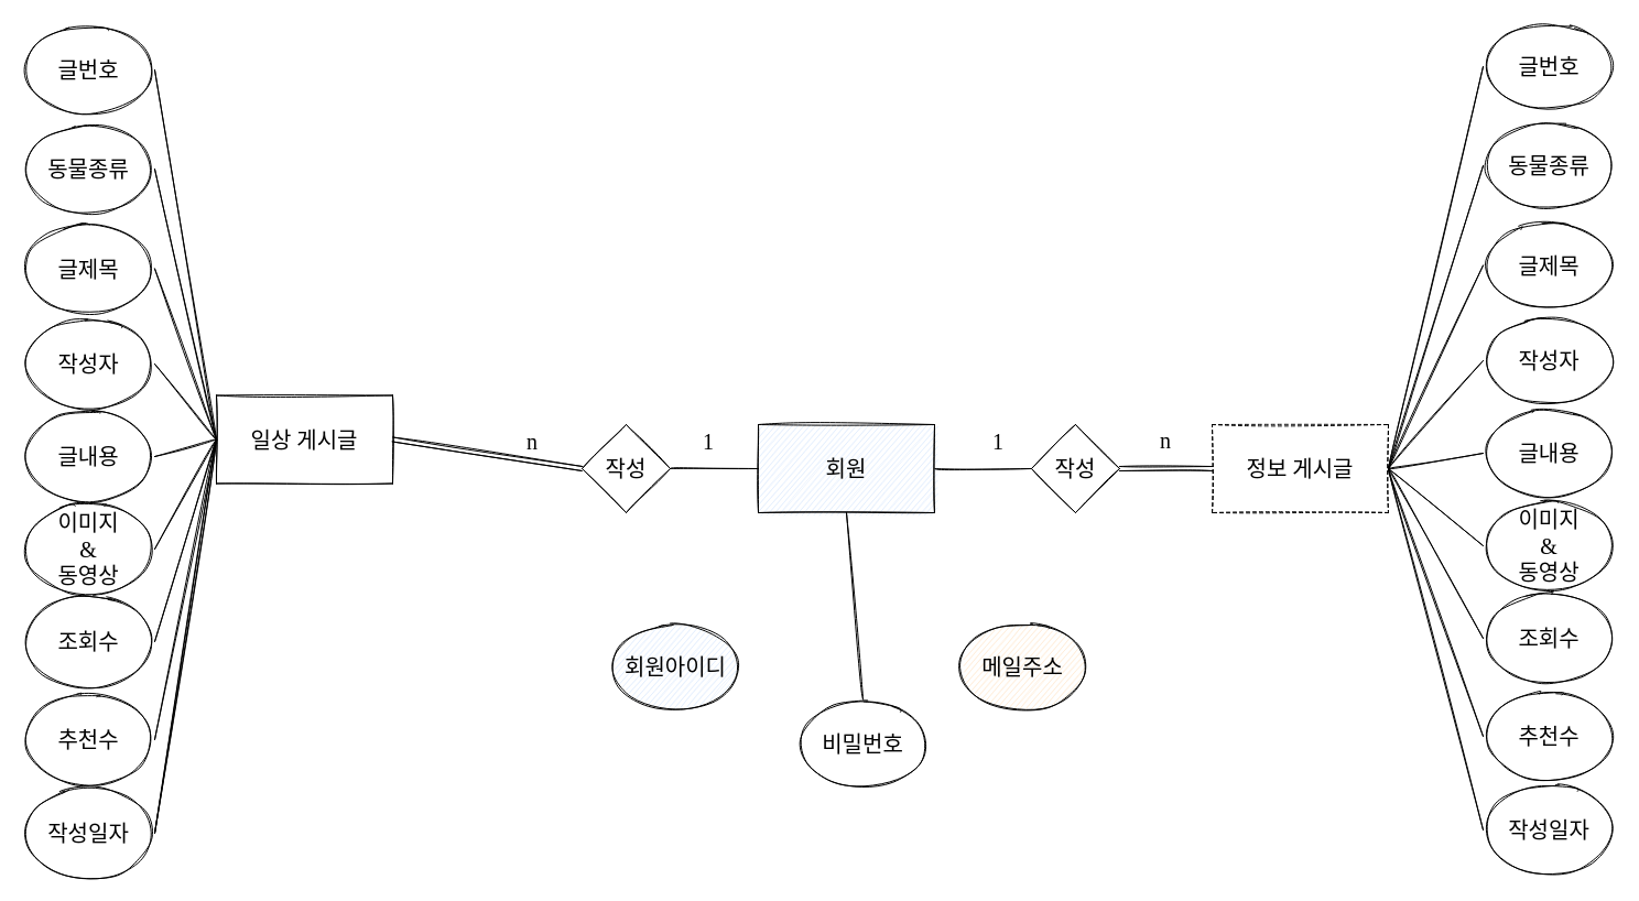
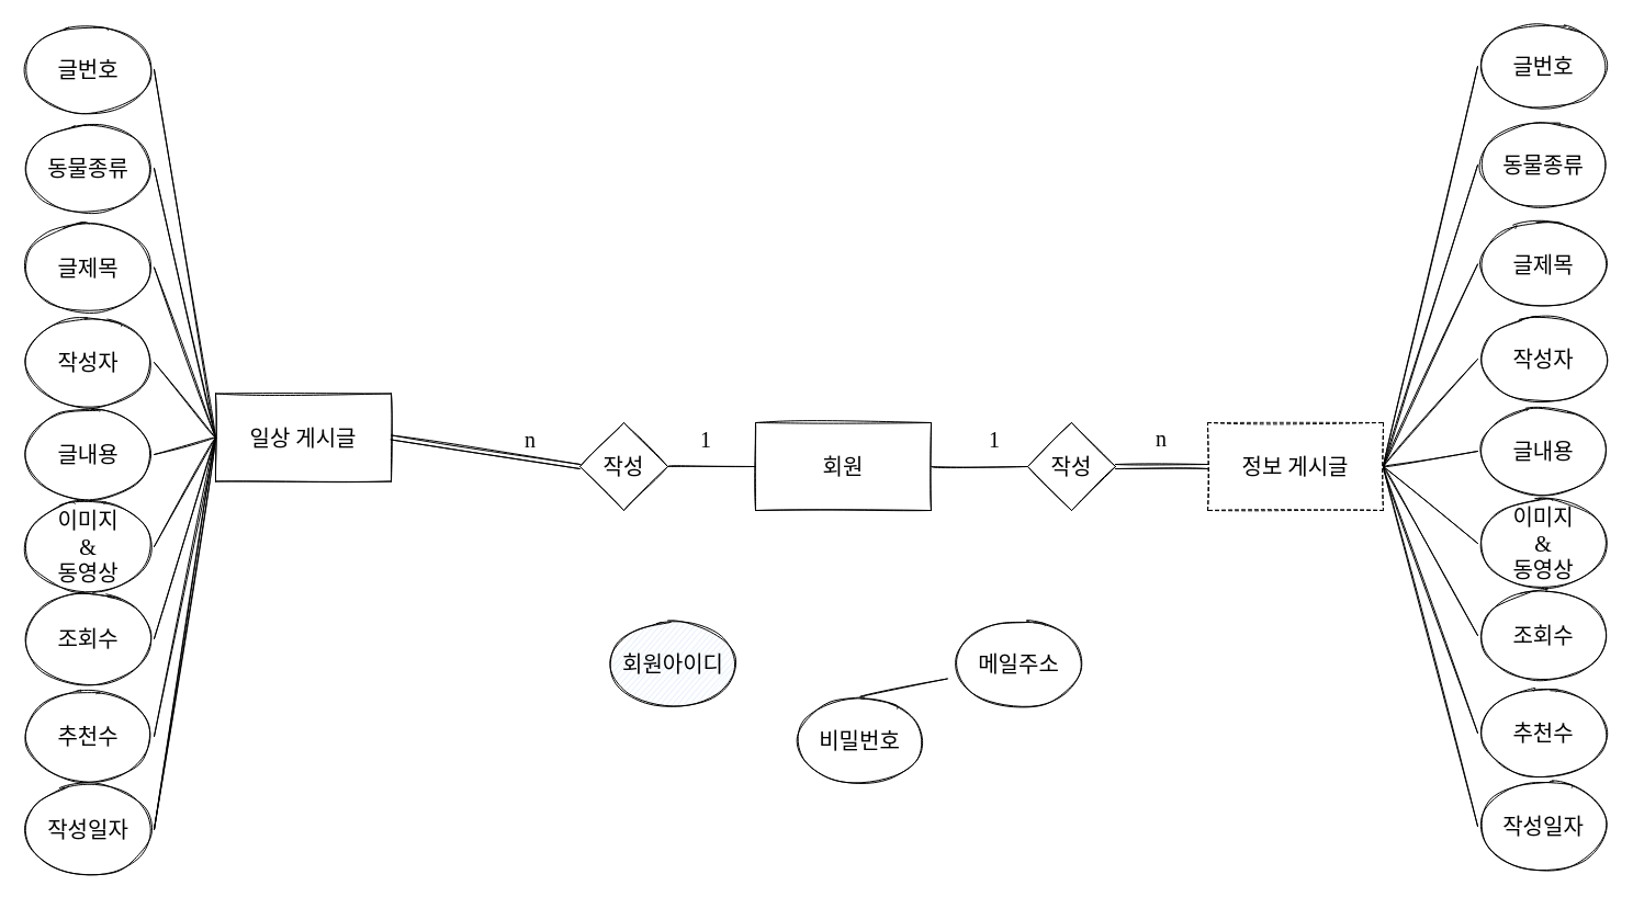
- <mxCell id="2" value="회원" style="rounded=0;whiteSpace=wrap;html=1;sketch=1;hachureGap=4;fontFamily=Architects Daughter;fontSource=https%3A%2F%2Ffonts.googleapis.com%2Fcss%3Ffamily%3DArchitects%2BDaughter;fontSize=20;fillColor=#dae8fc;" vertex="1" parent="1"><mxGeometry x="688" y="385" width="160" height="80" as="geometry" /></mxCell>
+ <mxCell id="2" value="회원" style="rounded=0;whiteSpace=wrap;html=1;sketch=1;hachureGap=4;fontFamily=Architects Daughter;fontSource=https%3A%2F%2Ffonts.googleapis.com%2Fcss%3Ffamily%3DArchitects%2BDaughter;fontSize=20;" vertex="1" parent="1"><mxGeometry x="688" y="385" width="160" height="80" as="geometry" /></mxCell>
- <mxCell id="8" value="" style="endArrow=none;html=1;rounded=0;sketch=1;hachureGap=4;fontFamily=Architects Daughter;fontSource=https%3A%2F%2Ffonts.googleapis.com%2Fcss%3Ffamily%3DArchitects%2BDaughter;fontSize=16;startSize=14;endSize=14;sourcePerimeterSpacing=8;targetPerimeterSpacing=8;curved=1;exitX=0.5;exitY=0;exitDx=0;exitDy=0;entryX=0.5;entryY=1;entryDx=0;entryDy=0;" edge="1" parent="1" source="6" target="2"><mxGeometry width="50" height="50" relative="1" as="geometry"><mxPoint x="809" y="766.5" as="sourcePoint" /><mxPoint x="768" y="477" as="targetPoint" /></mxGeometry></mxCell>
+ <mxCell id="8" value="" style="endArrow=none;html=1;rounded=0;sketch=1;hachureGap=4;fontFamily=Architects Daughter;fontSource=https%3A%2F%2Ffonts.googleapis.com%2Fcss%3Ffamily%3DArchitects%2BDaughter;fontSize=16;startSize=14;endSize=14;sourcePerimeterSpacing=8;targetPerimeterSpacing=8;curved=1;exitX=0.5;exitY=0;exitDx=0;exitDy=0;" edge="1" parent="1" source="6" target="7"><mxGeometry width="50" height="50" relative="1" as="geometry"><mxPoint x="809" y="766.5" as="sourcePoint" /><mxPoint x="768" y="477" as="targetPoint" /></mxGeometry></mxCell>
- <mxCell id="7" value="메일주소" style="ellipse;whiteSpace=wrap;html=1;sketch=1;hachureGap=4;fontFamily=Architects Daughter;fontSource=https%3A%2F%2Ffonts.googleapis.com%2Fcss%3Ffamily%3DArchitects%2BDaughter;fontSize=20;fillColor=#ffe6cc;" vertex="1" parent="1"><mxGeometry x="868" y="565" width="120" height="80" as="geometry" /></mxCell>
+ <mxCell id="7" value="메일주소" style="ellipse;whiteSpace=wrap;html=1;sketch=1;hachureGap=4;fontFamily=Architects Daughter;fontSource=https%3A%2F%2Ffonts.googleapis.com%2Fcss%3Ffamily%3DArchitects%2BDaughter;fontSize=20;" vertex="1" parent="1"><mxGeometry x="868" y="565" width="120" height="80" as="geometry" /></mxCell>
